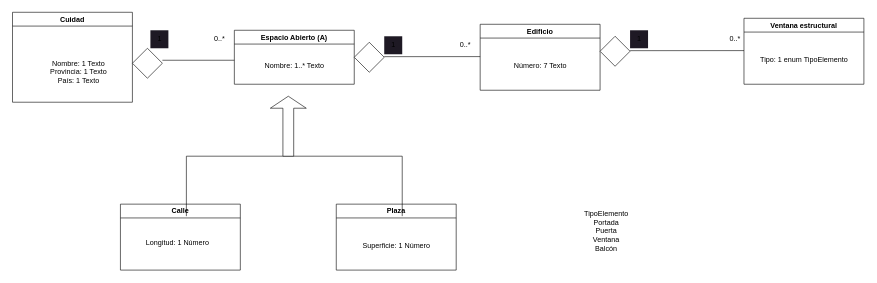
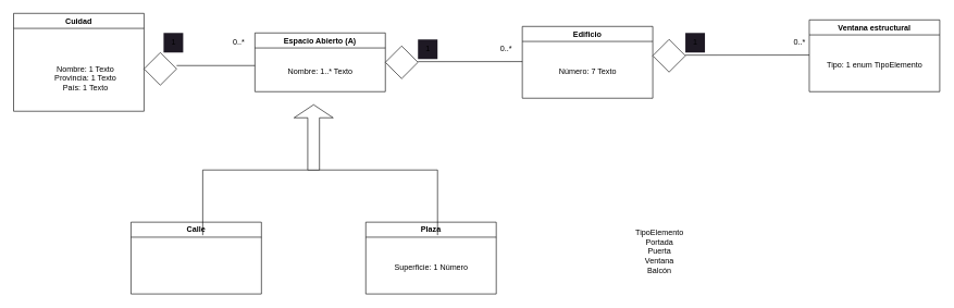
- <mxCell id="11" value="Longitud: 1 Número" style="text;html=1;align=center;verticalAlign=middle;resizable=0;points=[];autosize=1;strokeColor=none;fillColor=none;" vertex="1" parent="10"><mxGeometry x="30" y="50" width="130" height="30" as="geometry" /></mxCell>
